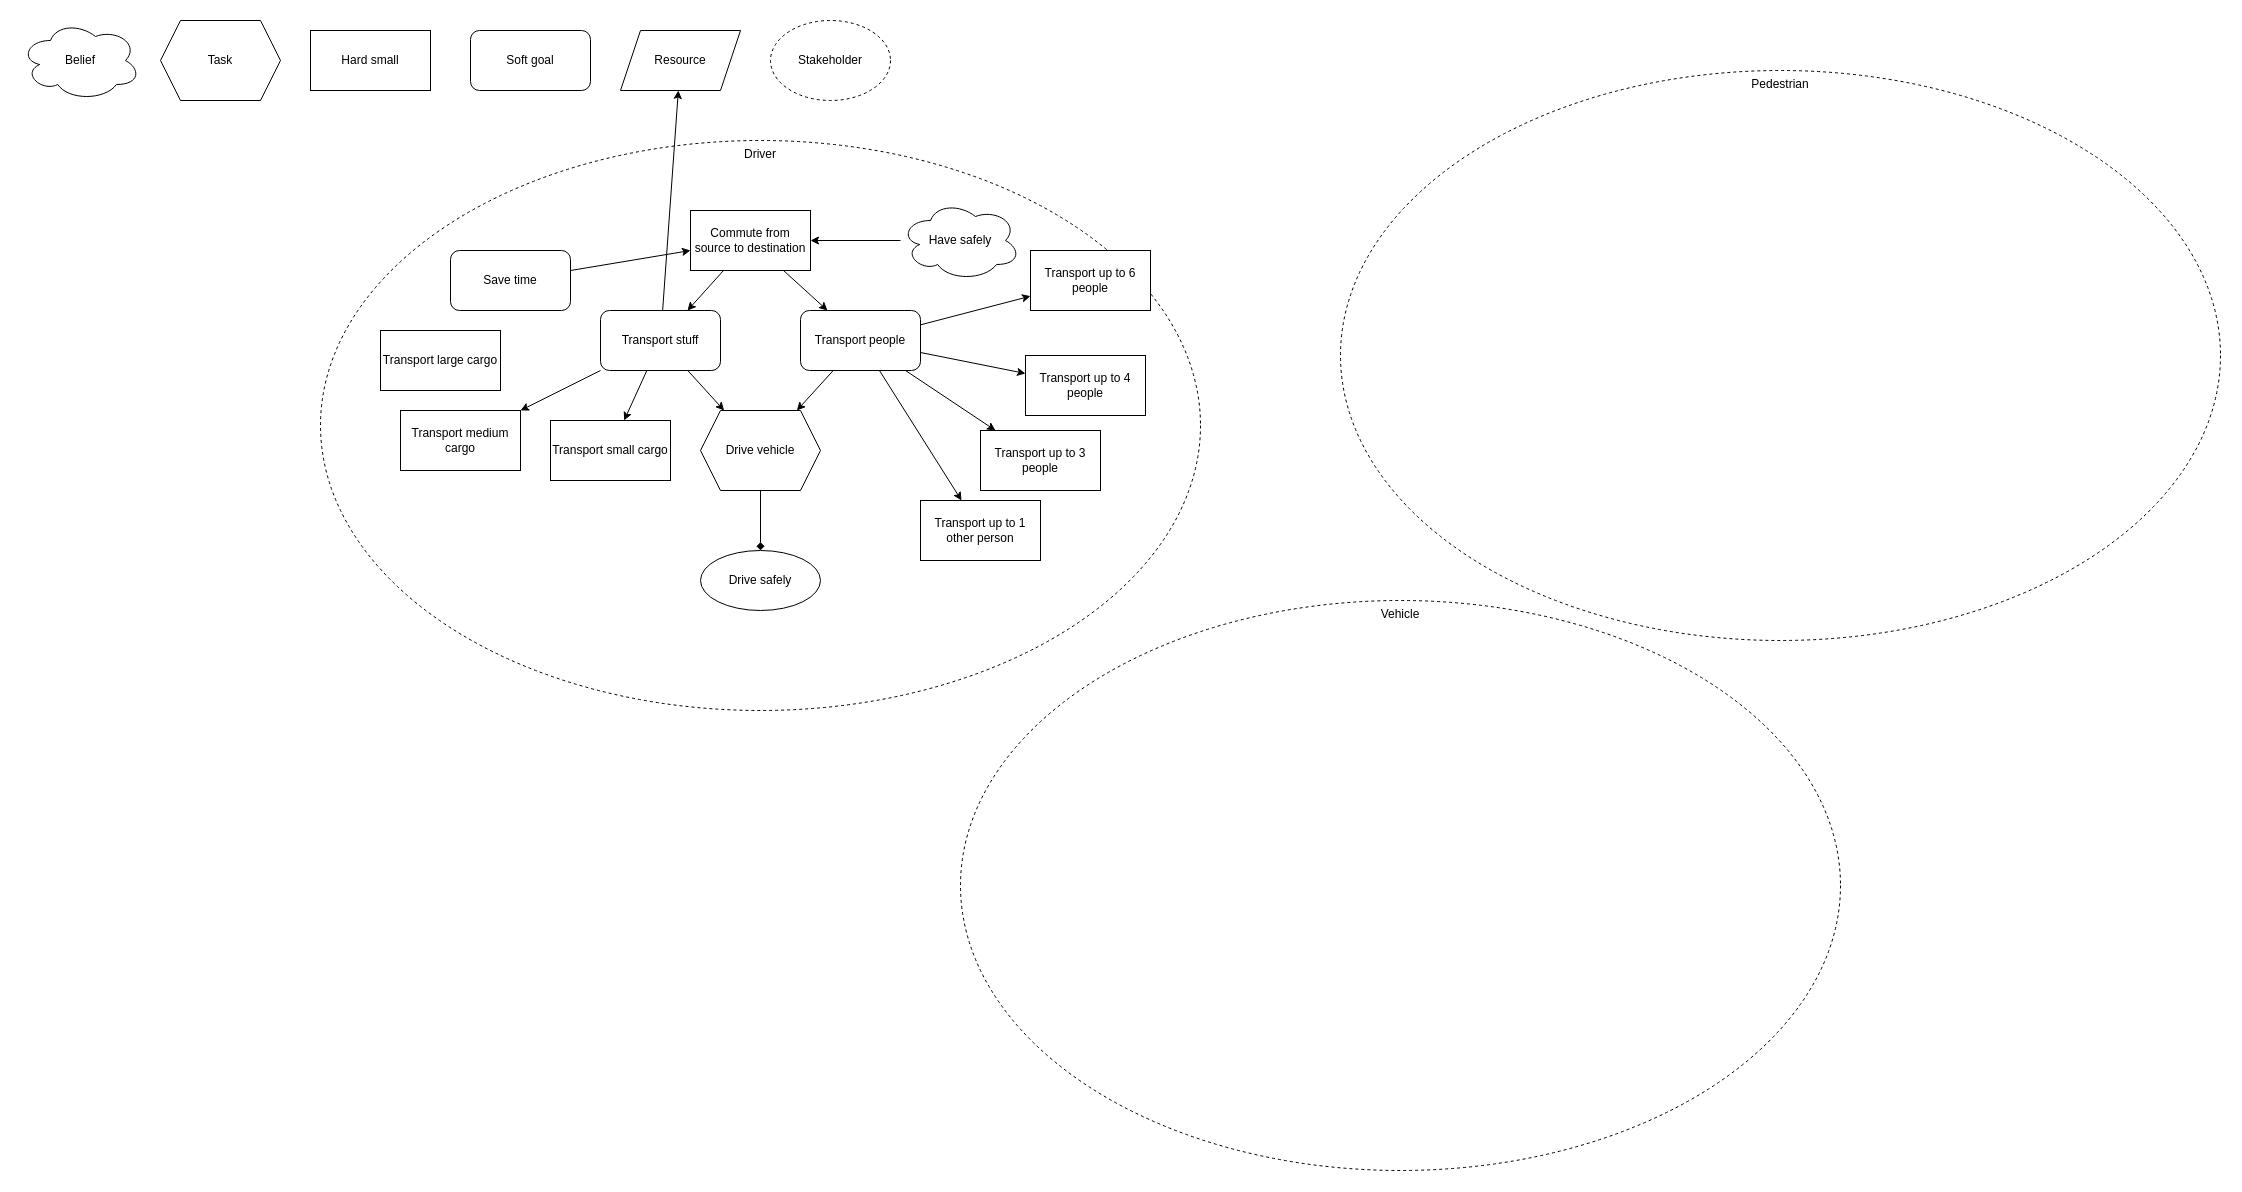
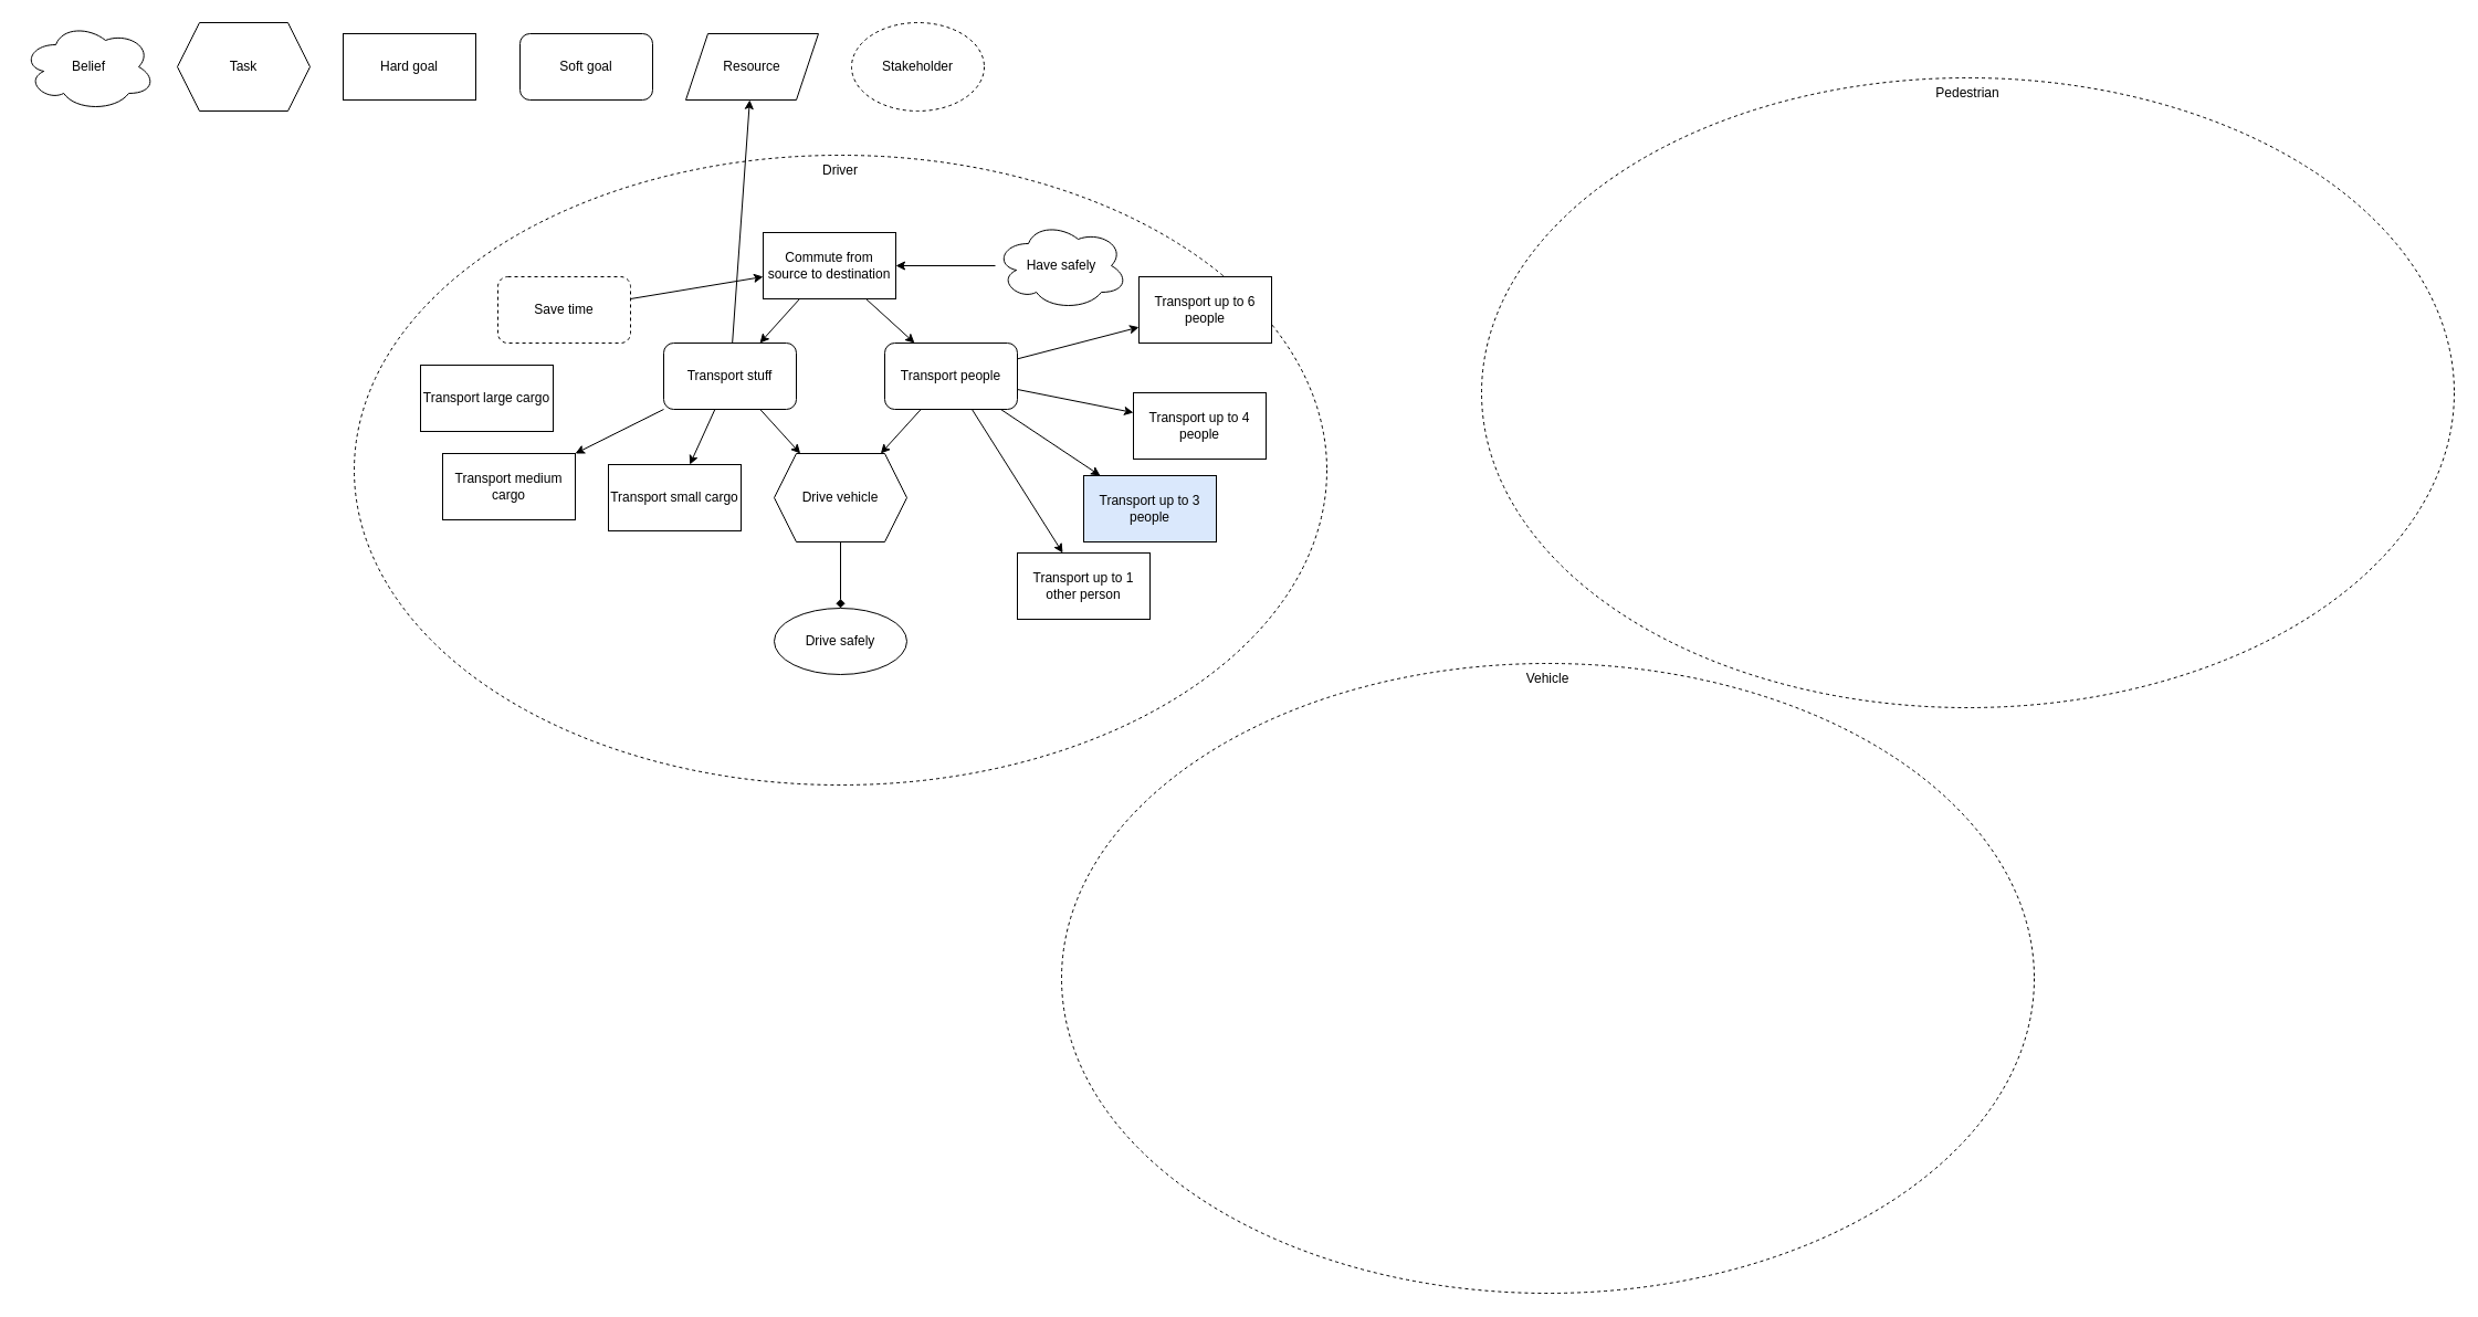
- <mxCell id="9" value="Hard small" style="rounded=0;whiteSpace=wrap;html=1;" parent="1" vertex="1"><mxGeometry x="310" y="30" width="120" height="60" as="geometry" /></mxCell>
+ <mxCell id="9" value="Hard goal" style="rounded=0;whiteSpace=wrap;html=1;" parent="1" vertex="1"><mxGeometry x="310" y="30" width="120" height="60" as="geometry" /></mxCell>
- <mxCell id="17" value="Save time" style="rounded=1;whiteSpace=wrap;html=1;" parent="1" vertex="1"><mxGeometry x="450" y="250" width="120" height="60" as="geometry" /></mxCell>
+ <mxCell id="17" value="Save time" style="rounded=1;whiteSpace=wrap;html=1;dashed=1;" parent="1" vertex="1"><mxGeometry x="450" y="250" width="120" height="60" as="geometry" /></mxCell>
- <mxCell id="38" value="Transport up to 3 people" style="rounded=0;whiteSpace=wrap;html=1;" parent="1" vertex="1"><mxGeometry x="980" y="430" width="120" height="60" as="geometry" /></mxCell>
+ <mxCell id="38" value="Transport up to 3 people" style="rounded=0;whiteSpace=wrap;html=1;fillColor=#dae8fc;" parent="1" vertex="1"><mxGeometry x="980" y="430" width="120" height="60" as="geometry" /></mxCell>
